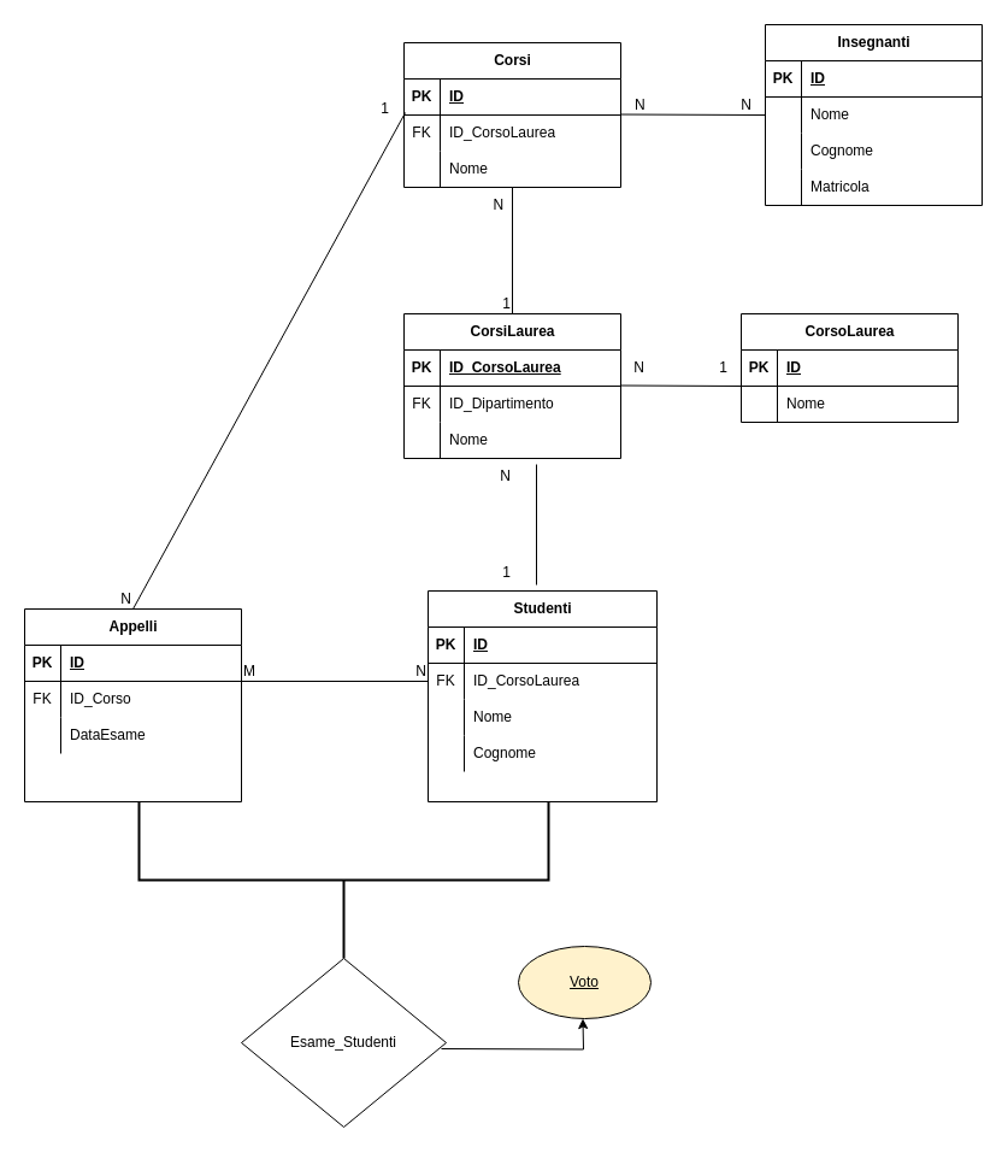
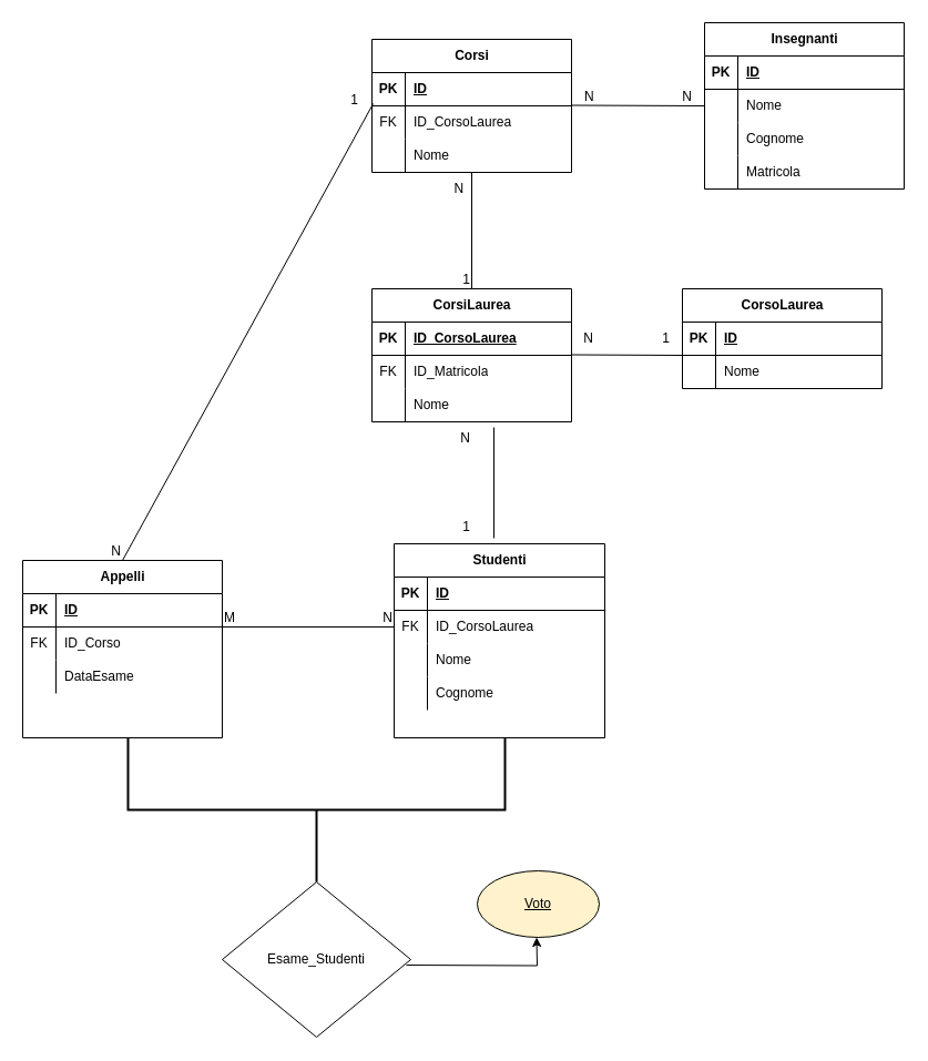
- <mxCell id="54" value="ID_Dipartimento" style="shape=partialRectangle;connectable=0;fillColor=none;top=0;left=0;bottom=0;right=0;align=left;spacingLeft=6;overflow=hidden;whiteSpace=wrap;html=1;" parent="52" vertex="1"><mxGeometry x="30" width="150" height="30" as="geometry"><mxRectangle width="150" height="30" as="alternateBounds" /></mxGeometry></mxCell>
+ <mxCell id="54" value="ID_Matricola" style="shape=partialRectangle;connectable=0;fillColor=none;top=0;left=0;bottom=0;right=0;align=left;spacingLeft=6;overflow=hidden;whiteSpace=wrap;html=1;" parent="52" vertex="1"><mxGeometry x="30" width="150" height="30" as="geometry"><mxRectangle width="150" height="30" as="alternateBounds" /></mxGeometry></mxCell>
